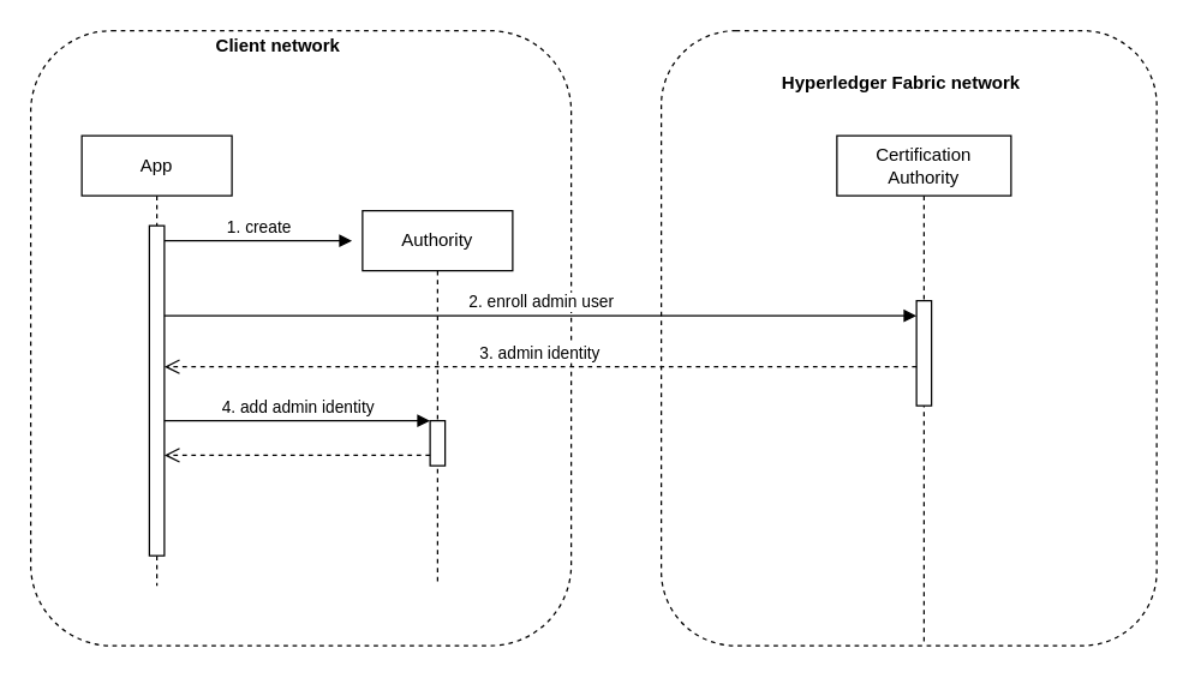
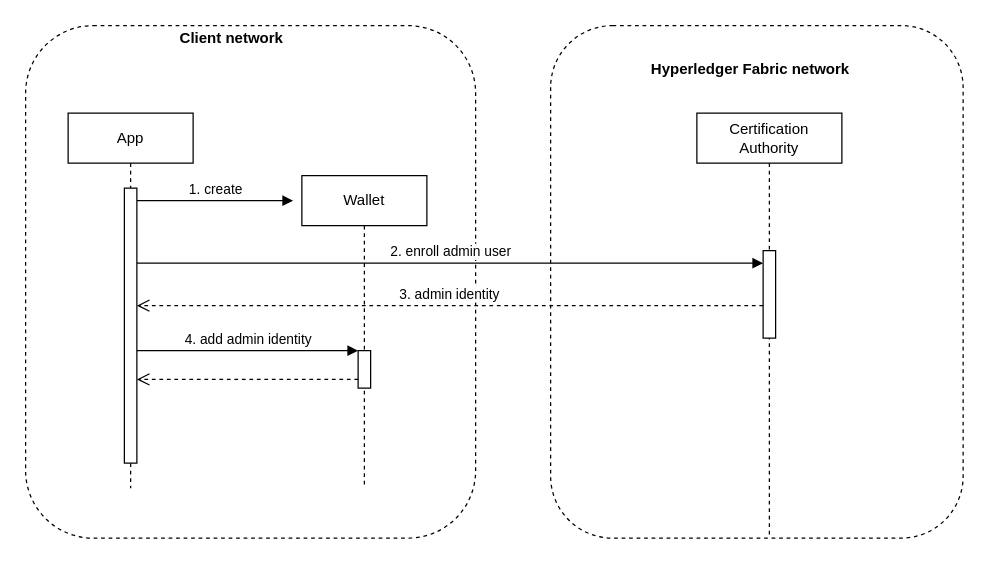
- <mxCell id="7" value="Authority" style="shape=umlLifeline;perimeter=lifelinePerimeter;whiteSpace=wrap;html=1;container=1;collapsible=0;recursiveResize=0;outlineConnect=0;" parent="1" vertex="1"><mxGeometry x="241" y="140" width="100" height="250" as="geometry" /></mxCell>
+ <mxCell id="7" value="Wallet" style="shape=umlLifeline;perimeter=lifelinePerimeter;whiteSpace=wrap;html=1;container=1;collapsible=0;recursiveResize=0;outlineConnect=0;" parent="1" vertex="1"><mxGeometry x="241" y="140" width="100" height="250" as="geometry" /></mxCell>
